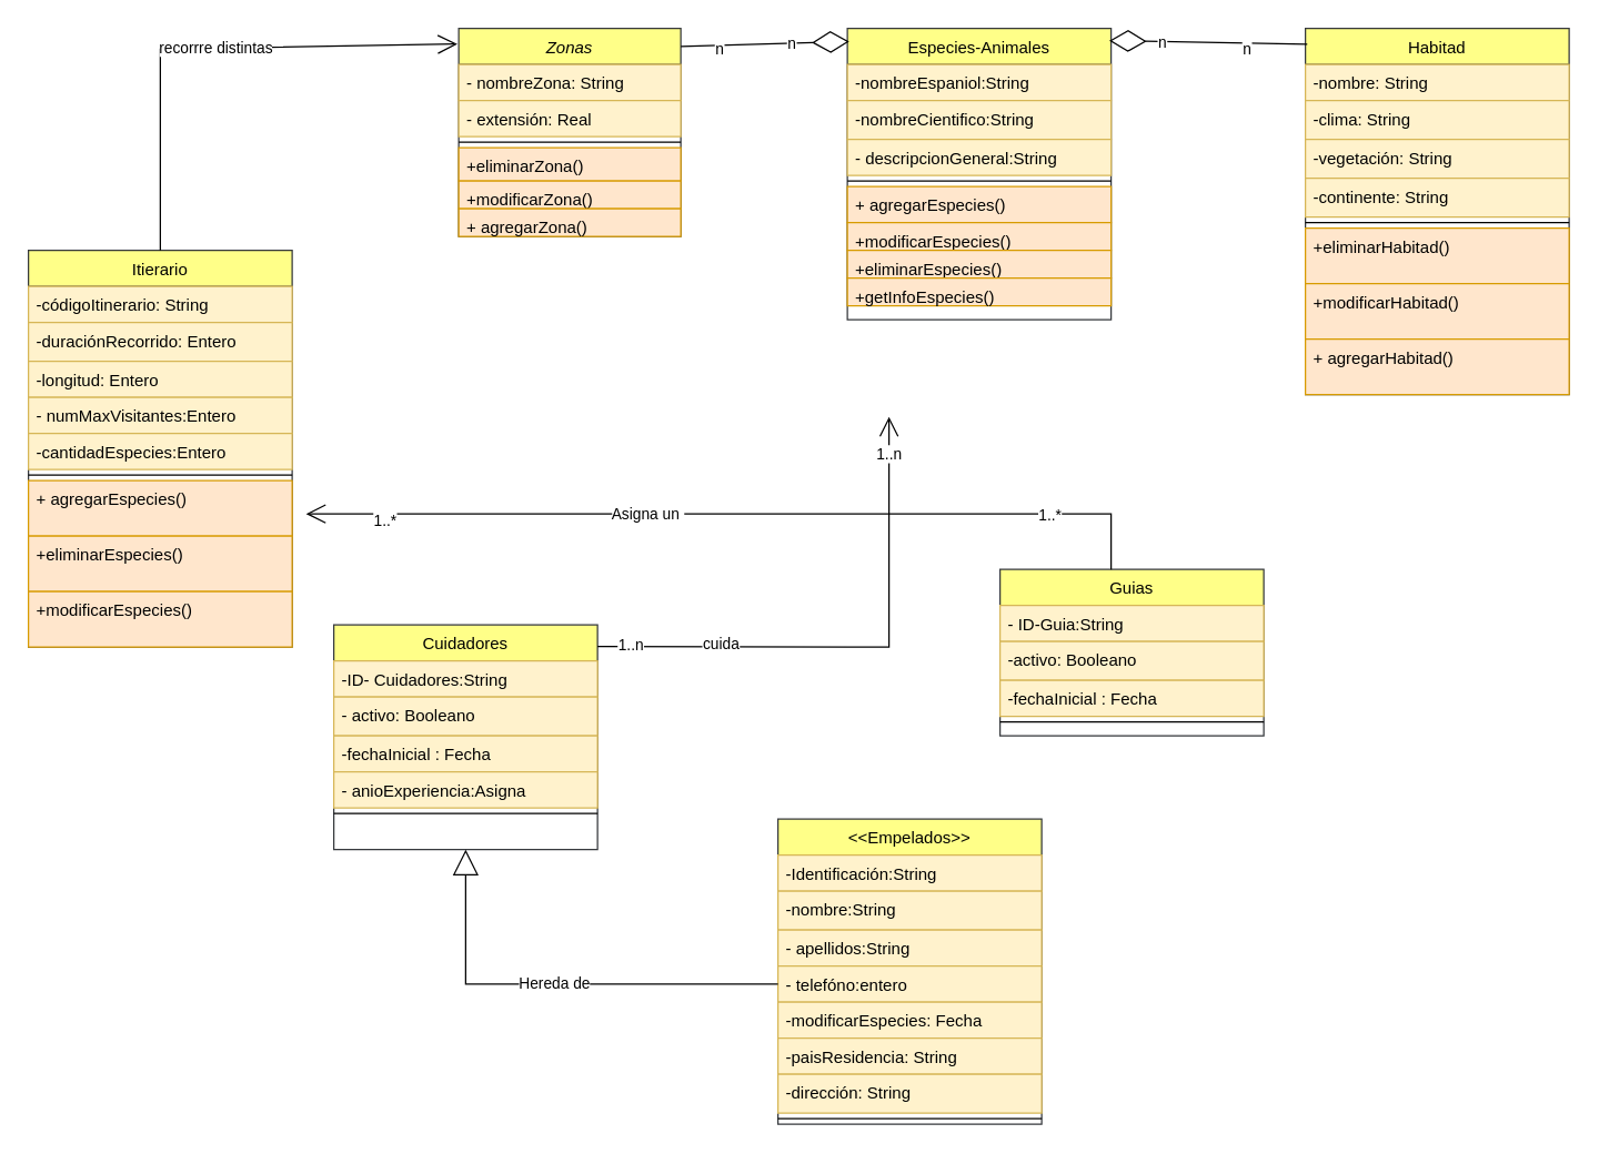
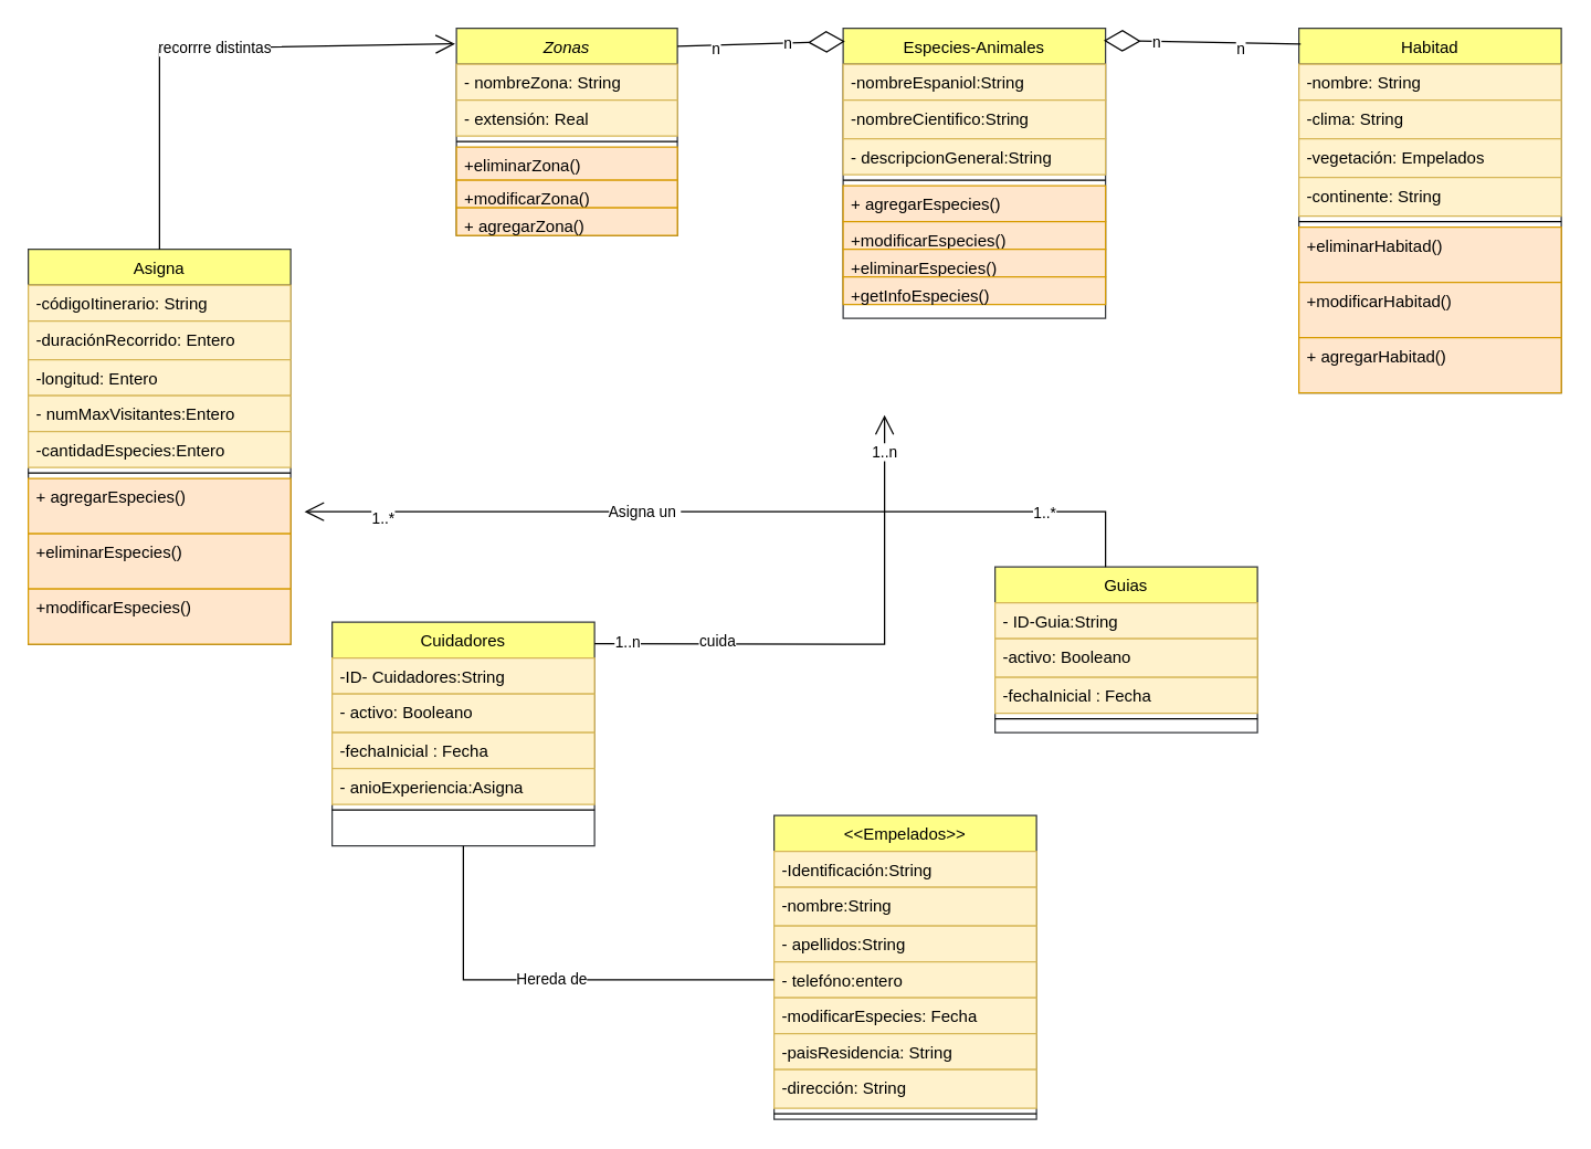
- <mxCell id="33" value="-vegetación: String" style="text;align=left;verticalAlign=top;spacingLeft=4;spacingRight=4;overflow=hidden;rotatable=0;points=[[0,0.5],[1,0.5]];portConstraint=eastwest;rounded=0;shadow=0;html=0;fillColor=#fff2cc;strokeColor=#d6b656;" parent="30" vertex="1"><mxGeometry y="80" width="190" height="28" as="geometry" /></mxCell>
+ <mxCell id="33" value="-vegetación: Empelados" style="text;align=left;verticalAlign=top;spacingLeft=4;spacingRight=4;overflow=hidden;rotatable=0;points=[[0,0.5],[1,0.5]];portConstraint=eastwest;rounded=0;shadow=0;html=0;fillColor=#fff2cc;strokeColor=#d6b656;" parent="30" vertex="1"><mxGeometry y="80" width="190" height="28" as="geometry" /></mxCell>
- <mxCell id="20" value="Itierario" style="swimlane;fontStyle=0;align=center;verticalAlign=top;childLayout=stackLayout;horizontal=1;startSize=26;horizontalStack=0;resizeParent=1;resizeLast=0;collapsible=1;marginBottom=0;rounded=0;shadow=0;strokeWidth=1;fillColor=#ffff88;strokeColor=#36393d;" parent="1" vertex="1"><mxGeometry x="20" y="180" width="190" height="286" as="geometry"><mxRectangle x="550" y="140" width="160" height="26" as="alternateBounds" /></mxGeometry></mxCell>
+ <mxCell id="20" value="Asigna" style="swimlane;fontStyle=0;align=center;verticalAlign=top;childLayout=stackLayout;horizontal=1;startSize=26;horizontalStack=0;resizeParent=1;resizeLast=0;collapsible=1;marginBottom=0;rounded=0;shadow=0;strokeWidth=1;fillColor=#ffff88;strokeColor=#36393d;" parent="1" vertex="1"><mxGeometry x="20" y="180" width="190" height="286" as="geometry"><mxRectangle x="550" y="140" width="160" height="26" as="alternateBounds" /></mxGeometry></mxCell>
- <mxCell id="57" value="Hereda de" style="endArrow=block;endSize=16;endFill=0;html=1;rounded=0;exitX=0;exitY=0.5;exitDx=0;exitDy=0;entryX=0.5;entryY=1;entryDx=0;entryDy=0;" parent="1" source="52" target="9" edge="1"><mxGeometry width="160" relative="1" as="geometry"><mxPoint x="310" y="620" as="sourcePoint" /><mxPoint x="490" y="530" as="targetPoint" /><Array as="points"><mxPoint x="490" y="709" /><mxPoint x="335" y="709" /></Array></mxGeometry></mxCell>
+ <mxCell id="57" value="Hereda de" style="endArrow=none;endSize=16;endFill=0;html=1;rounded=0;exitX=0;exitY=0.5;exitDx=0;exitDy=0;entryX=0.5;entryY=1;entryDx=0;entryDy=0;" parent="1" source="52" target="9" edge="1"><mxGeometry width="160" relative="1" as="geometry"><mxPoint x="310" y="620" as="sourcePoint" /><mxPoint x="490" y="530" as="targetPoint" /><Array as="points"><mxPoint x="490" y="709" /><mxPoint x="335" y="709" /></Array></mxGeometry></mxCell>
